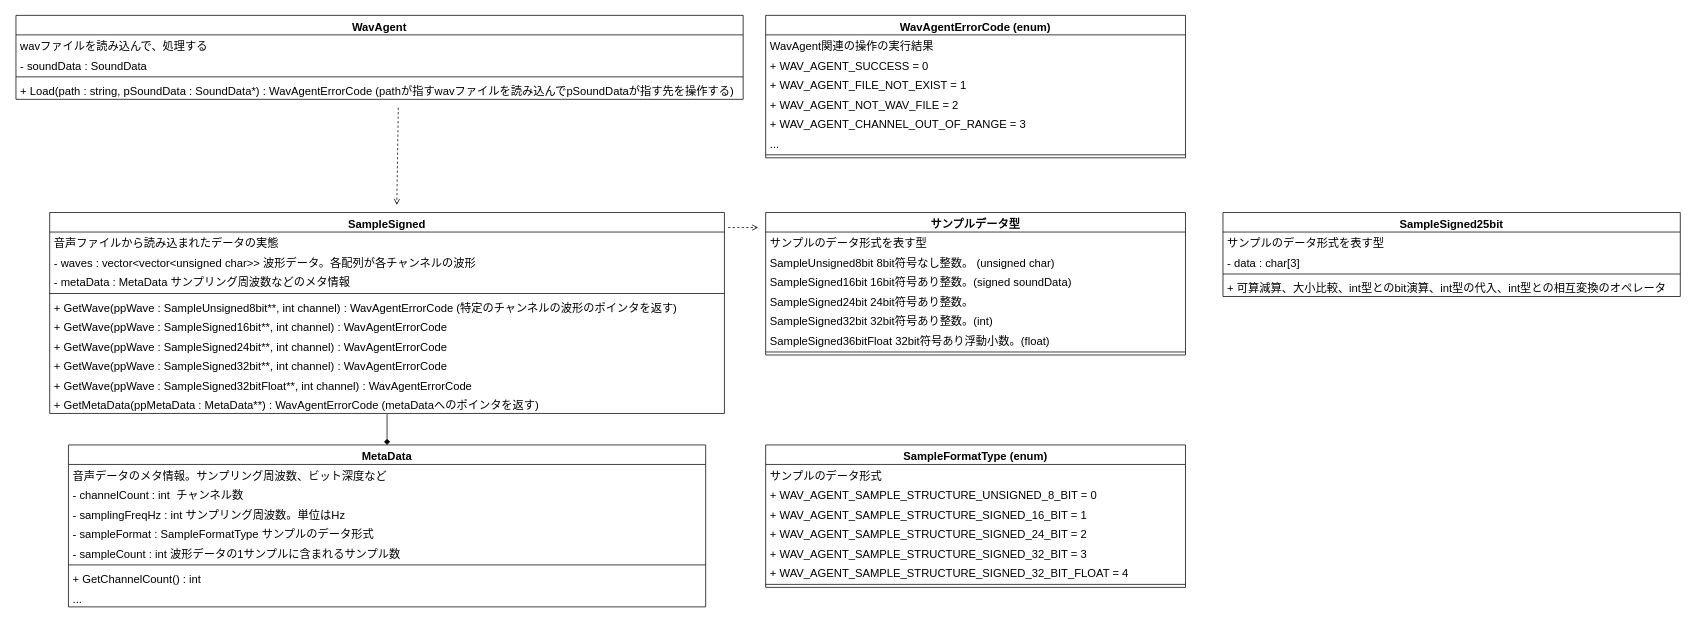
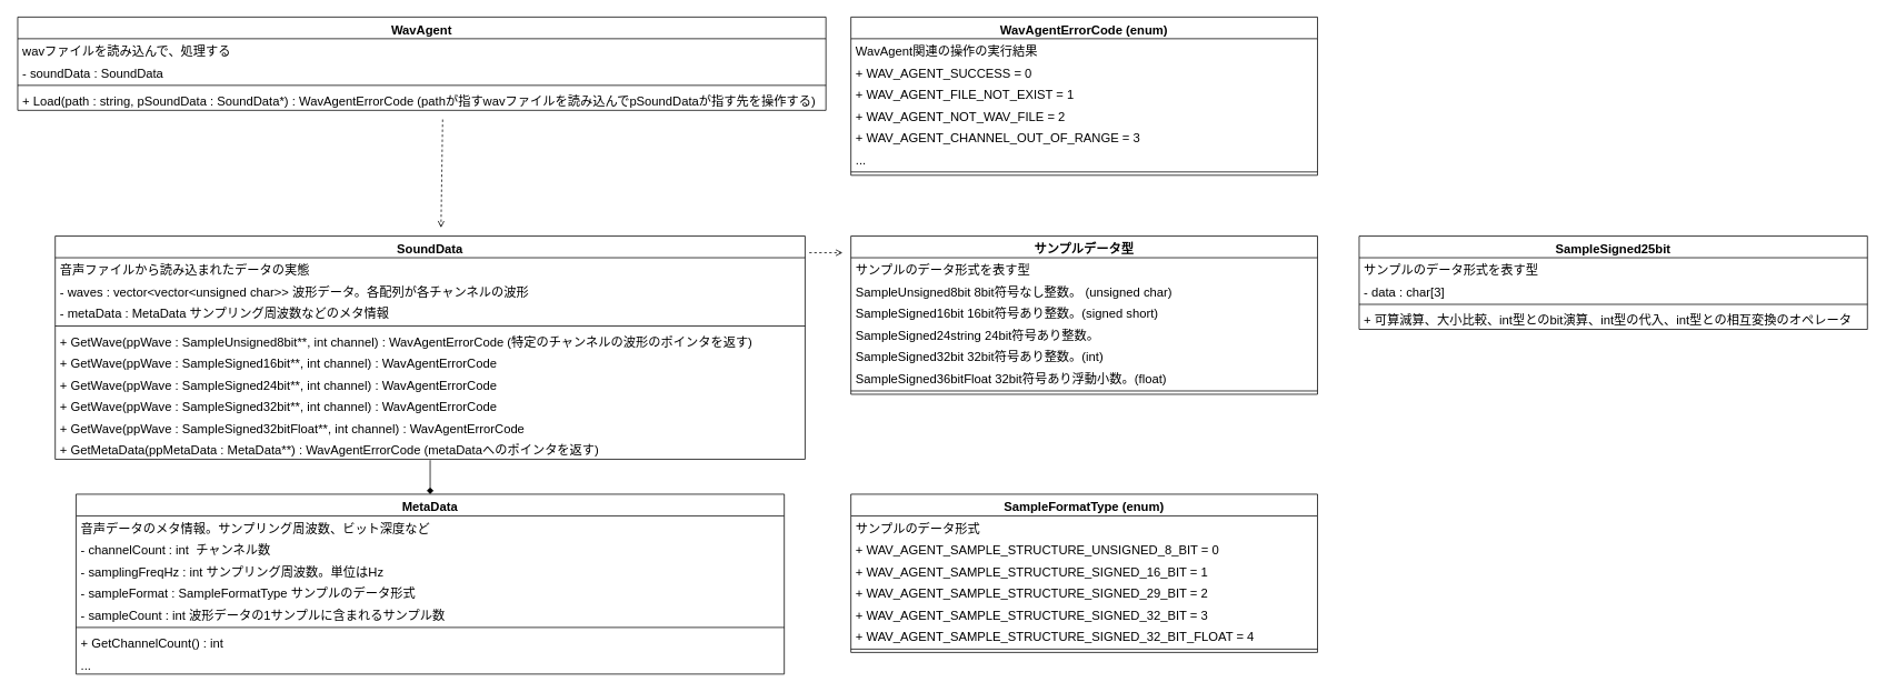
- <mxCell id="8" value="SampleSigned" style="swimlane;fontStyle=1;align=center;verticalAlign=top;childLayout=stackLayout;horizontal=1;startSize=26;horizontalStack=0;resizeParent=1;resizeParentMax=0;resizeLast=0;collapsible=1;marginBottom=0;fontSize=15;" parent="1" vertex="1"><mxGeometry x="65" y="283" width="900" height="268" as="geometry" /></mxCell>
+ <mxCell id="8" value="SoundData" style="swimlane;fontStyle=1;align=center;verticalAlign=top;childLayout=stackLayout;horizontal=1;startSize=26;horizontalStack=0;resizeParent=1;resizeParentMax=0;resizeLast=0;collapsible=1;marginBottom=0;fontSize=15;" parent="1" vertex="1"><mxGeometry x="65" y="283" width="900" height="268" as="geometry" /></mxCell>
- <mxCell id="48" value="SampleSigned16bit 16bit符号あり整数。(signed soundData)" style="text;strokeColor=none;fillColor=none;align=left;verticalAlign=top;spacingLeft=4;spacingRight=4;overflow=hidden;rotatable=0;points=[[0,0.5],[1,0.5]];portConstraint=eastwest;fontSize=15;" parent="45" vertex="1"><mxGeometry y="78" width="560" height="26" as="geometry" /></mxCell>
+ <mxCell id="48" value="SampleSigned16bit 16bit符号あり整数。(signed short)" style="text;strokeColor=none;fillColor=none;align=left;verticalAlign=top;spacingLeft=4;spacingRight=4;overflow=hidden;rotatable=0;points=[[0,0.5],[1,0.5]];portConstraint=eastwest;fontSize=15;" parent="45" vertex="1"><mxGeometry y="78" width="560" height="26" as="geometry" /></mxCell>
- <mxCell id="49" value="SampleSigned24bit 24bit符号あり整数。" style="text;strokeColor=none;fillColor=none;align=left;verticalAlign=top;spacingLeft=4;spacingRight=4;overflow=hidden;rotatable=0;points=[[0,0.5],[1,0.5]];portConstraint=eastwest;fontSize=15;" parent="45" vertex="1"><mxGeometry y="104" width="560" height="26" as="geometry" /></mxCell>
+ <mxCell id="49" value="SampleSigned24string 24bit符号あり整数。" style="text;strokeColor=none;fillColor=none;align=left;verticalAlign=top;spacingLeft=4;spacingRight=4;overflow=hidden;rotatable=0;points=[[0,0.5],[1,0.5]];portConstraint=eastwest;fontSize=15;" parent="45" vertex="1"><mxGeometry y="104" width="560" height="26" as="geometry" /></mxCell>
- <mxCell id="41" value="+ WAV_AGENT_SAMPLE_STRUCTURE_SIGNED_24_BIT = 2" style="text;strokeColor=none;fillColor=none;align=left;verticalAlign=top;spacingLeft=4;spacingRight=4;overflow=hidden;rotatable=0;points=[[0,0.5],[1,0.5]];portConstraint=eastwest;fontSize=15;" parent="37" vertex="1"><mxGeometry y="104" width="560" height="26" as="geometry" /></mxCell>
+ <mxCell id="41" value="+ WAV_AGENT_SAMPLE_STRUCTURE_SIGNED_29_BIT = 2" style="text;strokeColor=none;fillColor=none;align=left;verticalAlign=top;spacingLeft=4;spacingRight=4;overflow=hidden;rotatable=0;points=[[0,0.5],[1,0.5]];portConstraint=eastwest;fontSize=15;" parent="37" vertex="1"><mxGeometry y="104" width="560" height="26" as="geometry" /></mxCell>
